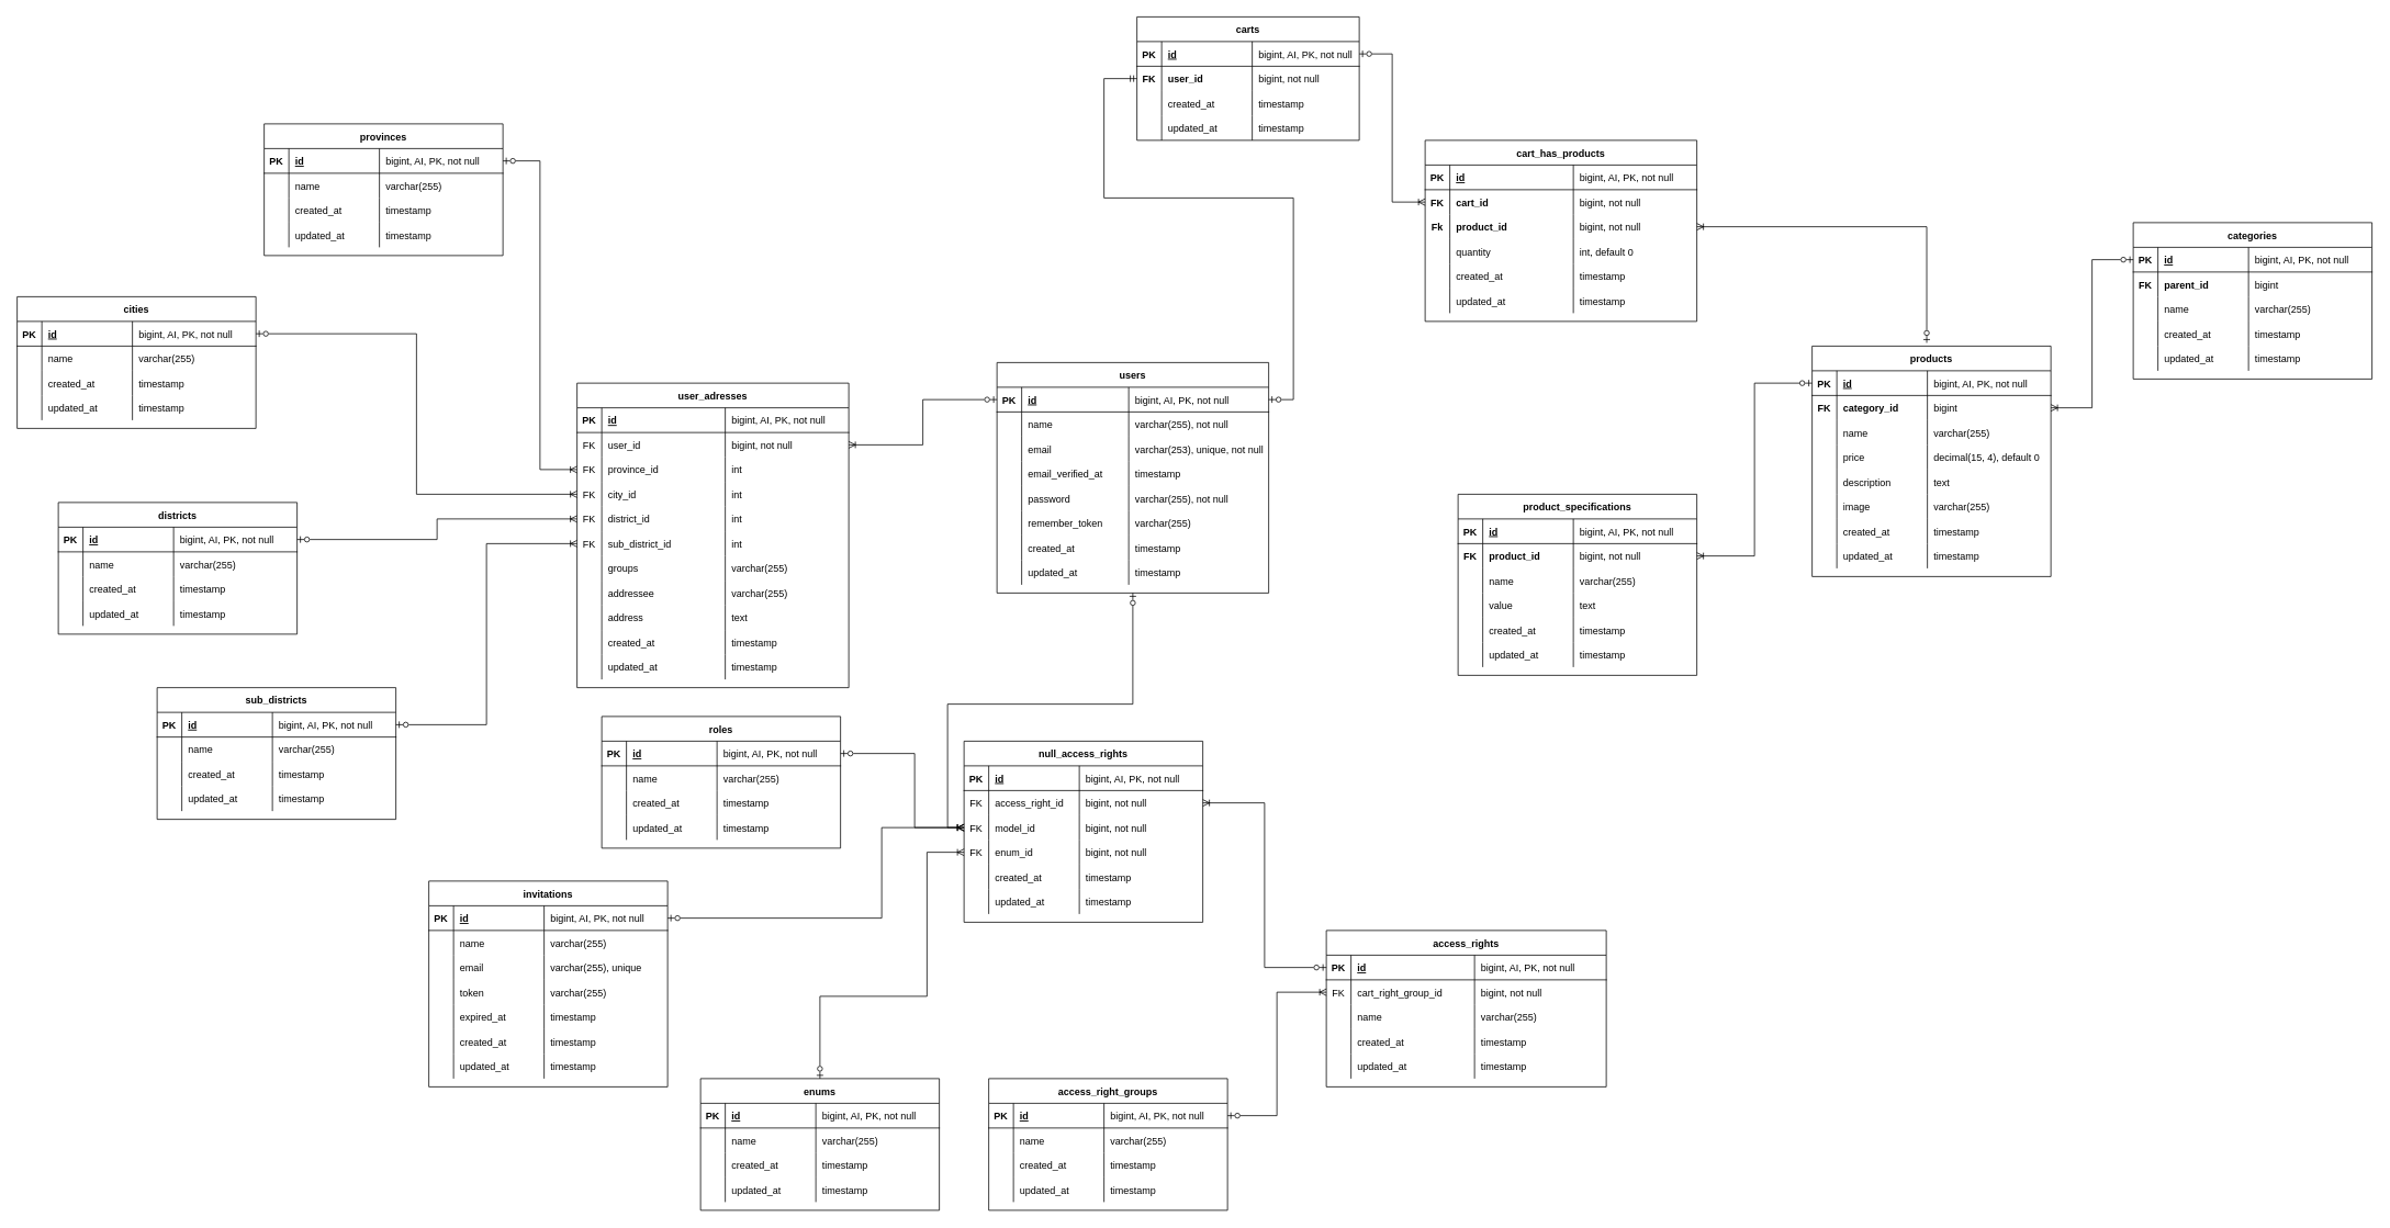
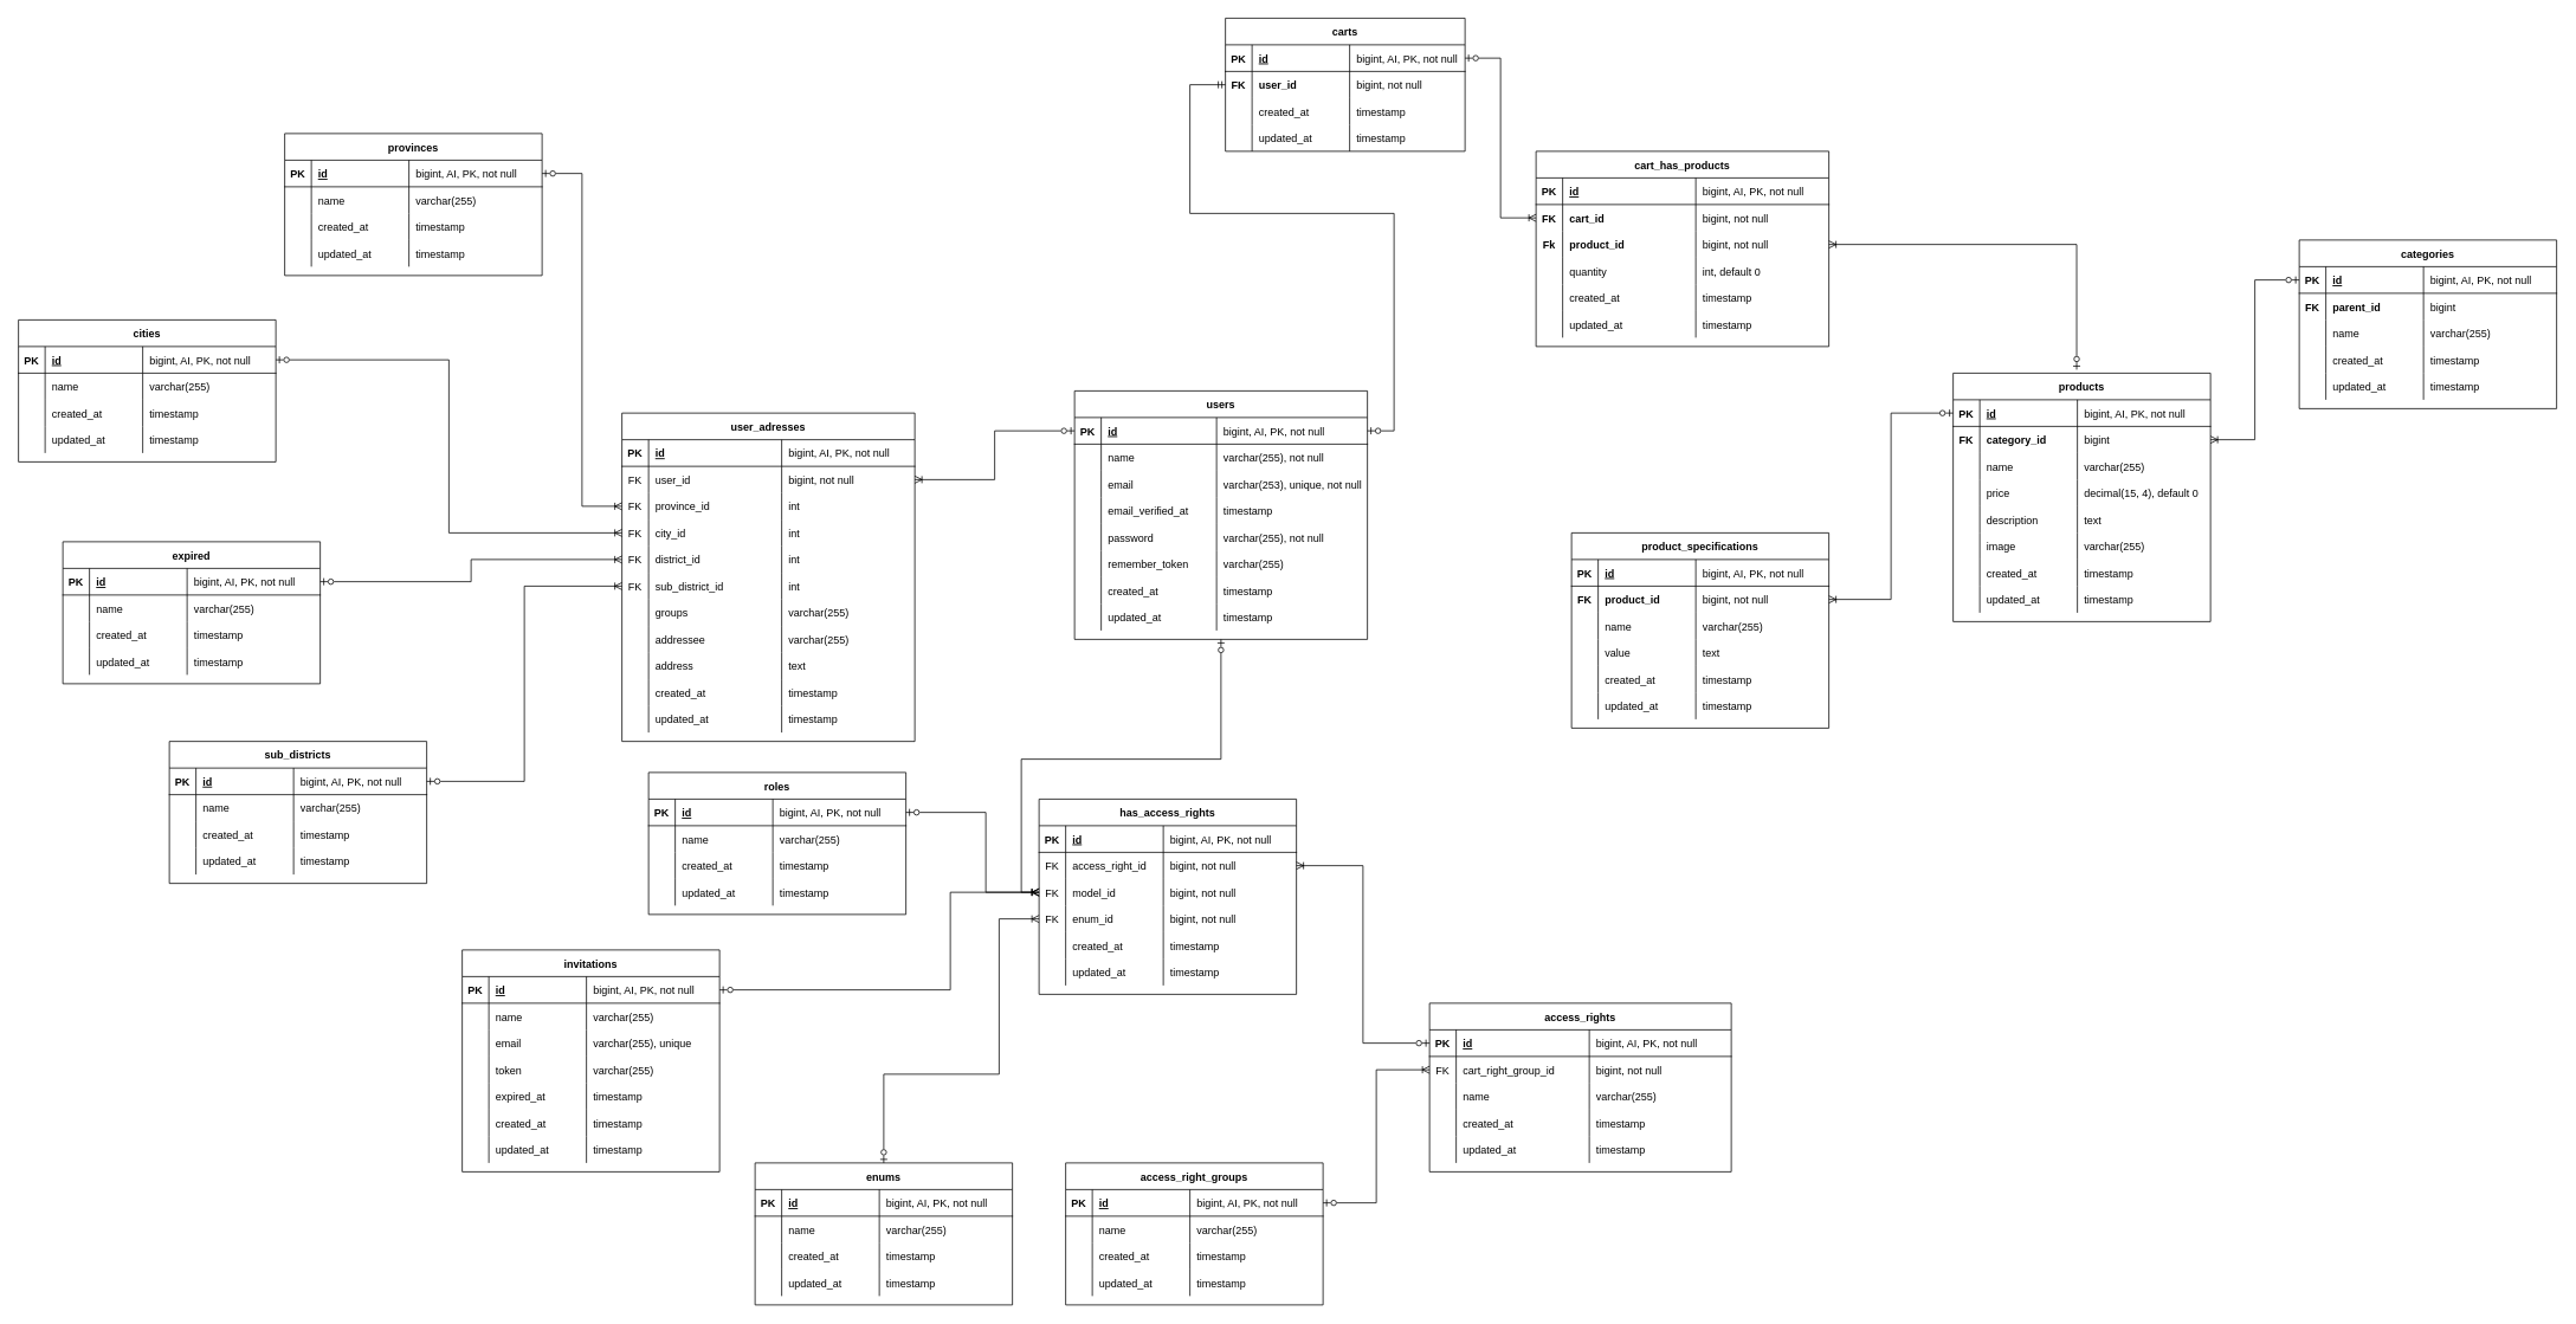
- <mxCell id="245" value="districts" style="shape=table;startSize=30;container=1;collapsible=1;childLayout=tableLayout;fixedRows=1;rowLines=0;fontStyle=1;align=center;resizeLast=1;" parent="1" vertex="1"><mxGeometry x="70" y="610" width="290" height="160" as="geometry" /></mxCell>
+ <mxCell id="245" value="expired" style="shape=table;startSize=30;container=1;collapsible=1;childLayout=tableLayout;fixedRows=1;rowLines=0;fontStyle=1;align=center;resizeLast=1;" parent="1" vertex="1"><mxGeometry x="70" y="610" width="290" height="160" as="geometry" /></mxCell>
- <mxCell id="347" value="null_access_rights" style="shape=table;startSize=30;container=1;collapsible=1;childLayout=tableLayout;fixedRows=1;rowLines=0;fontStyle=1;align=center;resizeLast=1;" vertex="1" parent="1"><mxGeometry x="1170" y="900" width="290" height="220" as="geometry" /></mxCell>
+ <mxCell id="347" value="has_access_rights" style="shape=table;startSize=30;container=1;collapsible=1;childLayout=tableLayout;fixedRows=1;rowLines=0;fontStyle=1;align=center;resizeLast=1;" vertex="1" parent="1"><mxGeometry x="1170" y="900" width="290" height="220" as="geometry" /></mxCell>
